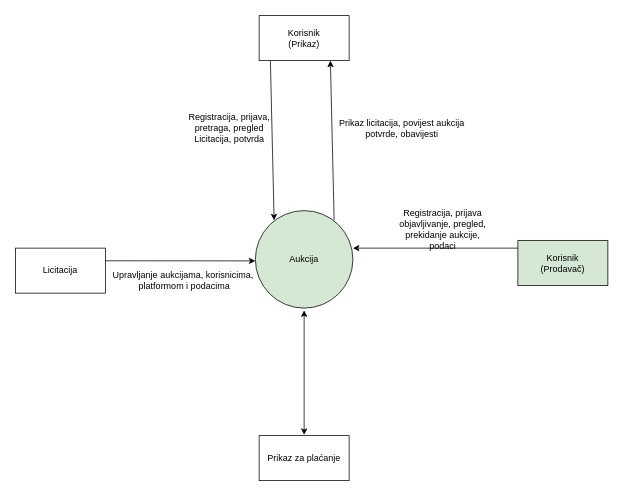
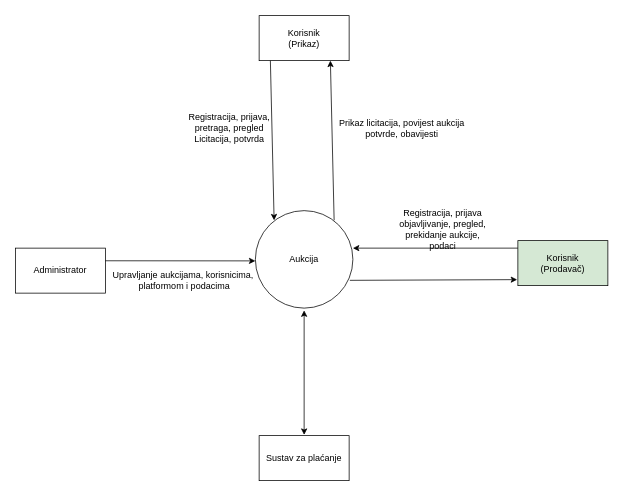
- <mxCell id="2" value="Aukcija" style="ellipse;whiteSpace=wrap;html=1;aspect=fixed;fillColor=#d5e8d4;" vertex="1" parent="1"><mxGeometry x="340" y="280" width="130" height="130" as="geometry" /></mxCell>
+ <mxCell id="2" value="Aukcija" style="ellipse;whiteSpace=wrap;html=1;aspect=fixed;" vertex="1" parent="1"><mxGeometry x="340" y="280" width="130" height="130" as="geometry" /></mxCell>
- <mxCell id="3" value="Licitacija" style="rounded=0;whiteSpace=wrap;html=1;" vertex="1" parent="1"><mxGeometry x="20" y="330" width="120" height="60" as="geometry" /></mxCell>
+ <mxCell id="3" value="Administrator" style="rounded=0;whiteSpace=wrap;html=1;" vertex="1" parent="1"><mxGeometry x="20" y="330" width="120" height="60" as="geometry" /></mxCell>
+ <mxCell id="14" value="" style="endArrow=classic;html=1;rounded=0;entryX=-0.008;entryY=0.867;entryDx=0;entryDy=0;exitX=0.969;exitY=0.715;exitDx=0;exitDy=0;exitPerimeter=0;entryPerimeter=0;" edge="1" parent="1" source="2" target="11"><mxGeometry width="50" height="50" relative="1" as="geometry"><mxPoint x="461.03" y="372.05" as="sourcePoint" /><mxPoint x="690" y="355" as="targetPoint" /></mxGeometry></mxCell>
- <mxCell id="15" value="Prikaz za plaćanje" style="rounded=0;whiteSpace=wrap;html=1;" vertex="1" parent="1"><mxGeometry x="345" y="580" width="120" height="60" as="geometry" /></mxCell>
+ <mxCell id="15" value="Sustav za plaćanje" style="rounded=0;whiteSpace=wrap;html=1;" vertex="1" parent="1"><mxGeometry x="345" y="580" width="120" height="60" as="geometry" /></mxCell>
